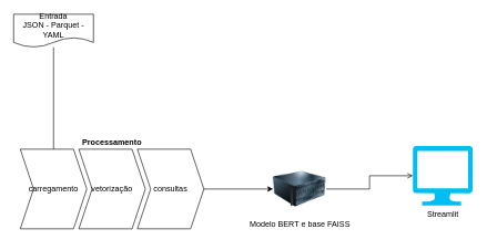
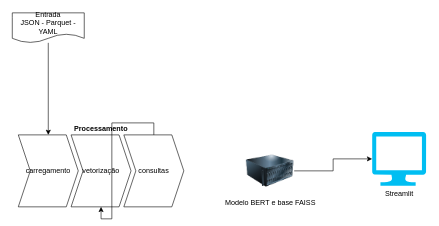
- <mxCell id="2" style="edgeStyle=orthogonalEdgeStyle;rounded=0;orthogonalLoop=1;jettySize=auto;html=1;endArrow=none;" edge="1" parent="1" source="3" target="5"><mxGeometry relative="1" as="geometry" /></mxCell>
+ <mxCell id="2" style="edgeStyle=orthogonalEdgeStyle;rounded=0;orthogonalLoop=1;jettySize=auto;html=1;" edge="1" parent="1" source="3" target="5"><mxGeometry relative="1" as="geometry" /></mxCell>
- <mxCell id="10" style="edgeStyle=orthogonalEdgeStyle;rounded=0;orthogonalLoop=1;jettySize=auto;html=1;endArrow=open;" edge="1" parent="1" source="11" target="8"><mxGeometry relative="1" as="geometry" /></mxCell>
+ <mxCell id="10" style="edgeStyle=orthogonalEdgeStyle;rounded=0;orthogonalLoop=1;jettySize=auto;html=1;" edge="1" parent="1" source="11" target="8"><mxGeometry relative="1" as="geometry" /></mxCell>
- <mxCell id="9" style="edgeStyle=orthogonalEdgeStyle;rounded=0;orthogonalLoop=1;jettySize=auto;html=1;" edge="1" parent="1" source="7" target="11"><mxGeometry relative="1" as="geometry" /></mxCell>
+ <mxCell id="9" style="edgeStyle=orthogonalEdgeStyle;rounded=0;orthogonalLoop=1;jettySize=auto;html=1;" edge="1" parent="1" source="7" target="6"><mxGeometry relative="1" as="geometry" /></mxCell>
